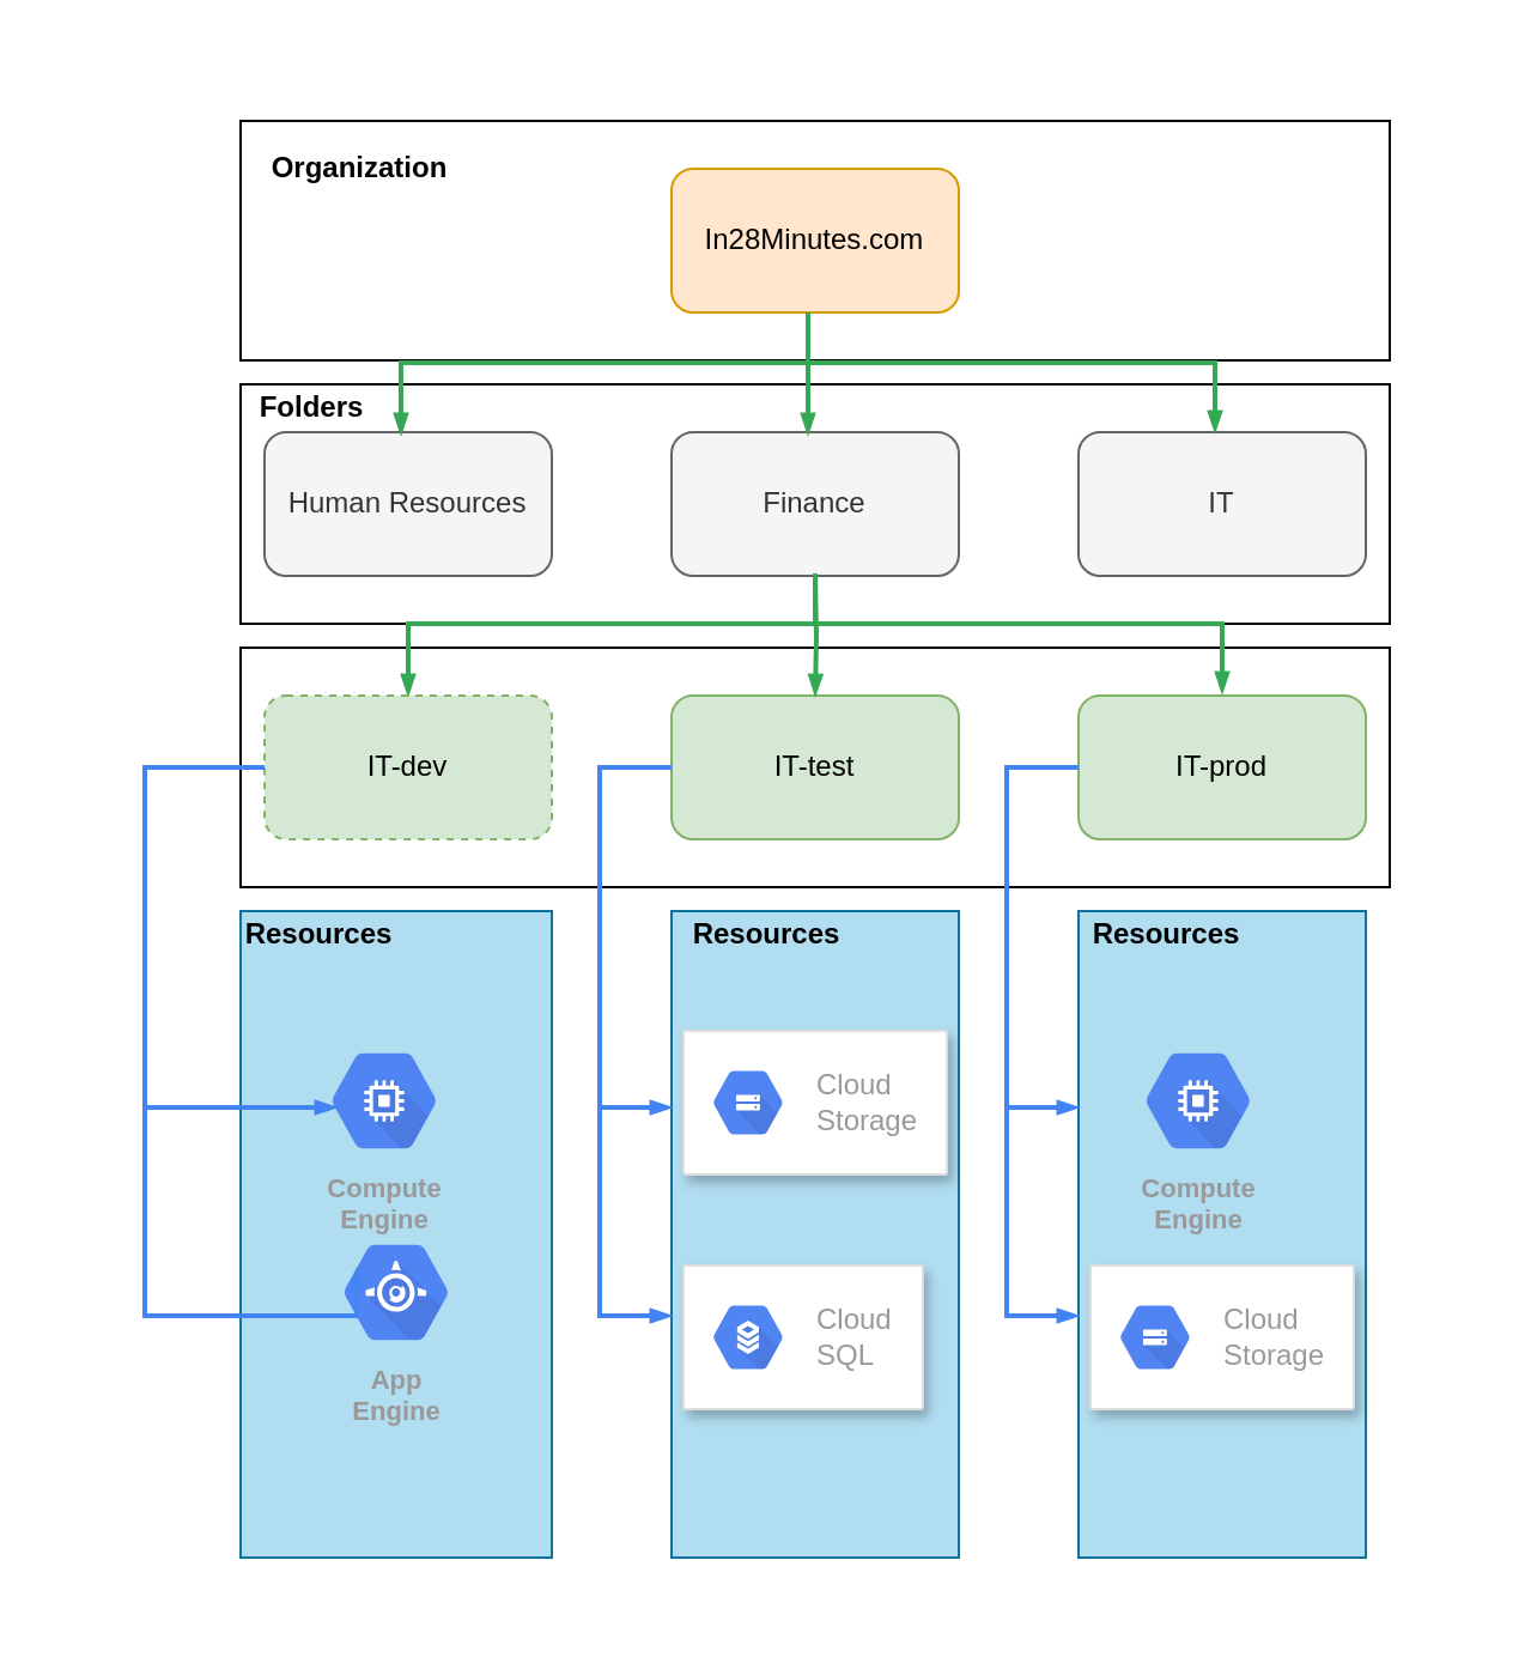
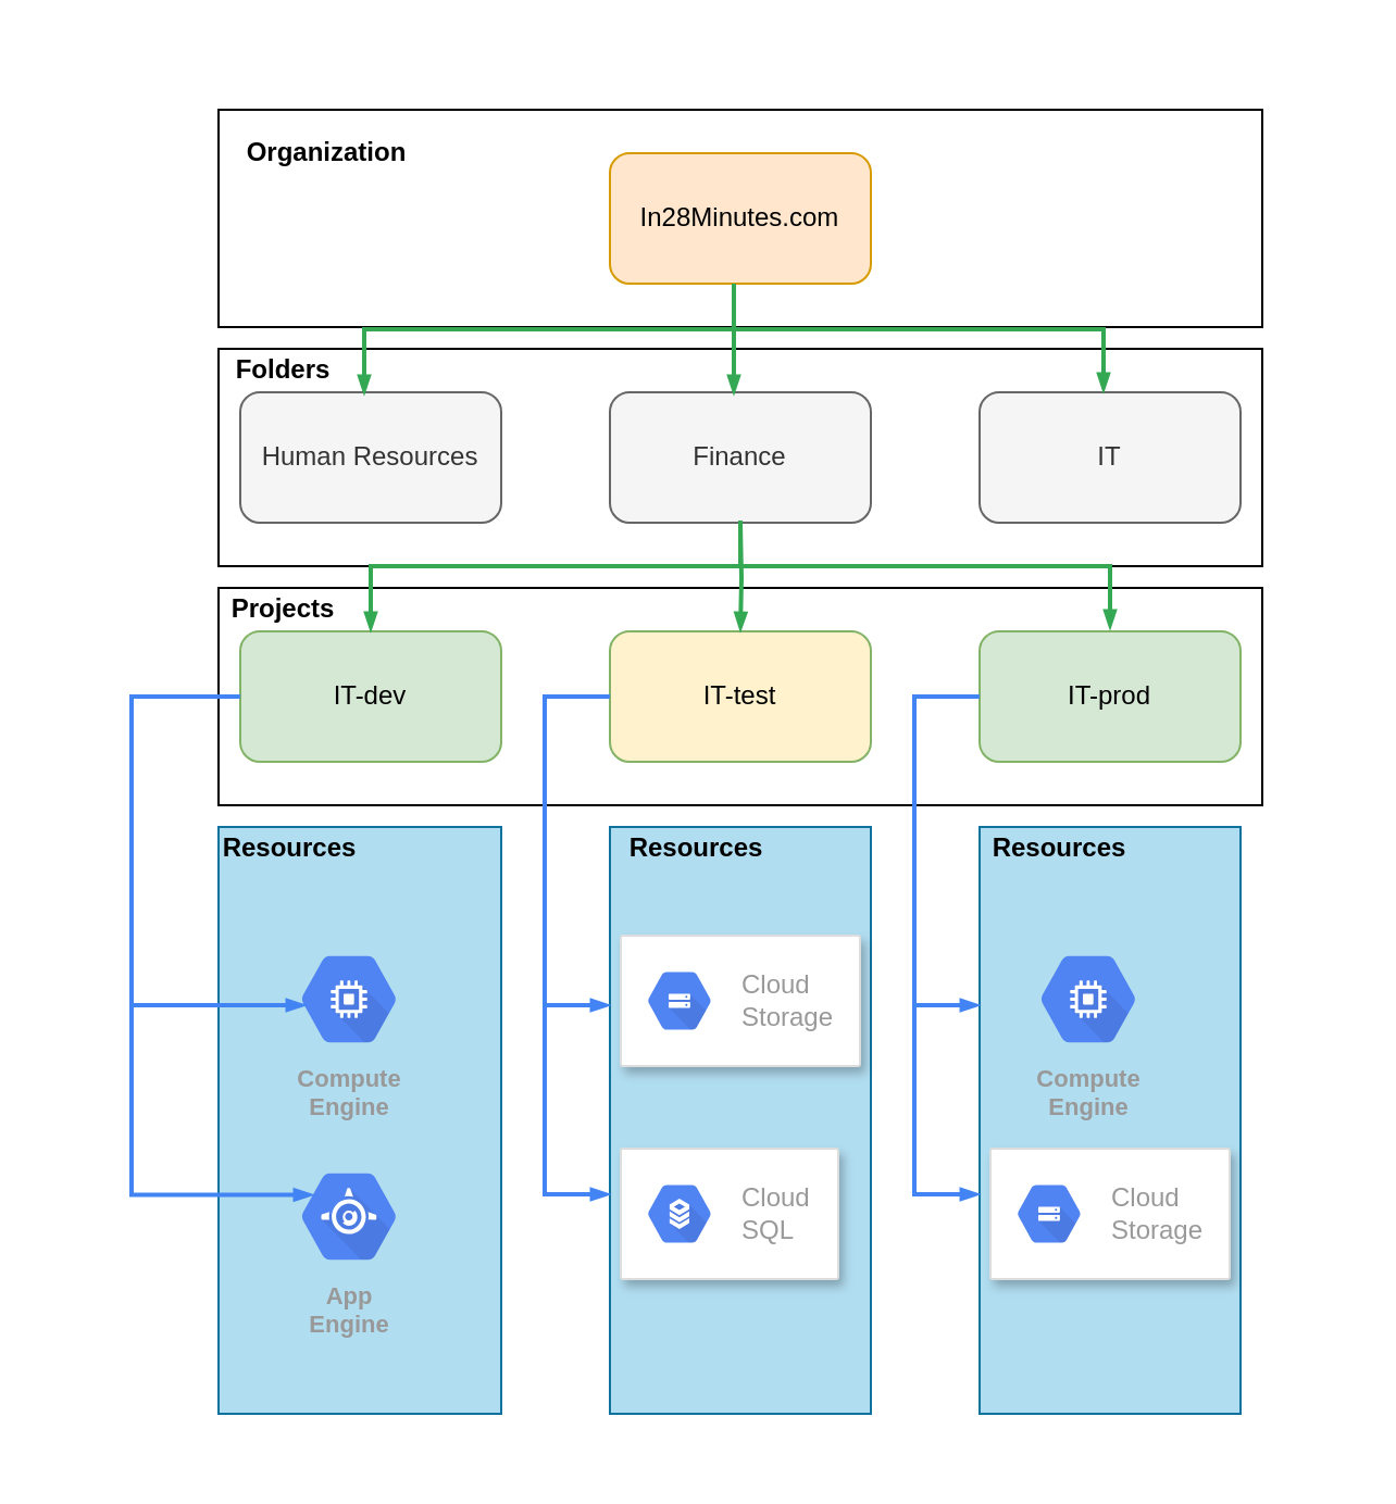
+ <mxCell id="36" value="Projects" style="text;html=1;strokeColor=none;fillColor=none;align=center;verticalAlign=middle;whiteSpace=wrap;rounded=0;fontStyle=1" vertex="1" parent="1"><mxGeometry x="110" y="270" width="40" height="20" as="geometry" /></mxCell>
- <mxCell id="13" value="IT-dev" style="rounded=1;whiteSpace=wrap;html=1;fillColor=#d5e8d4;strokeColor=#82b366;dashed=1;" vertex="1" parent="1"><mxGeometry x="110" y="290" width="120" height="60" as="geometry" /></mxCell>
+ <mxCell id="13" value="IT-dev" style="rounded=1;whiteSpace=wrap;html=1;fillColor=#d5e8d4;strokeColor=#82b366;" vertex="1" parent="1"><mxGeometry x="110" y="290" width="120" height="60" as="geometry" /></mxCell>
- <mxCell id="14" value="IT-test" style="rounded=1;whiteSpace=wrap;html=1;fillColor=#d5e8d4;strokeColor=#82b366;" vertex="1" parent="1"><mxGeometry x="280" y="290" width="120" height="60" as="geometry" /></mxCell>
+ <mxCell id="14" value="IT-test" style="rounded=1;whiteSpace=wrap;html=1;fillColor=#fff2cc;strokeColor=#82b366;" vertex="1" parent="1"><mxGeometry x="280" y="290" width="120" height="60" as="geometry" /></mxCell>
- <mxCell id="17" value="App&#10;Engine" style="html=1;fillColor=#5184F3;strokeColor=none;verticalAlign=top;labelPosition=center;verticalLabelPosition=bottom;align=center;spacingTop=-6;fontSize=11;fontStyle=1;fontColor=#999999;shape=mxgraph.gcp2.hexIcon;prIcon=app_engine" vertex="1" parent="1"><mxGeometry x="132" y="510" width="66" height="58.5" as="geometry" /></mxCell>
+ <mxCell id="17" value="App&#10;Engine" style="html=1;fillColor=#5184F3;strokeColor=none;verticalAlign=top;labelPosition=center;verticalLabelPosition=bottom;align=center;spacingTop=-6;fontSize=11;fontStyle=1;fontColor=#999999;shape=mxgraph.gcp2.hexIcon;prIcon=app_engine" vertex="1" parent="1"><mxGeometry x="127" y="530" width="66" height="58.5" as="geometry" /></mxCell>
